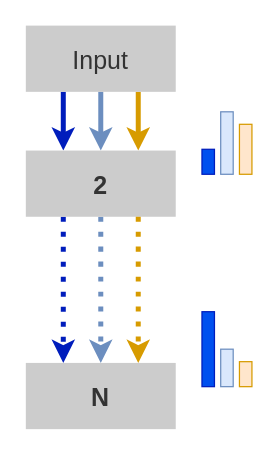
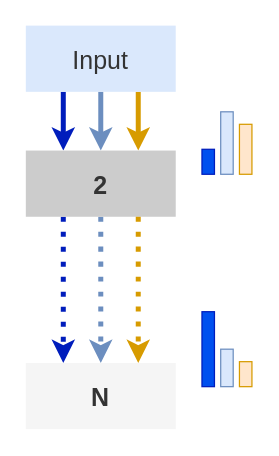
- <mxCell id="5" value="&lt;font style=&quot;font-size: 20px;&quot;&gt;Input&lt;/font&gt;" style="rounded=0;whiteSpace=wrap;html=1;fillColor=#CCCCCC;fontColor=#333333;strokeColor=none;" parent="1" vertex="1"><mxGeometry x="20" y="20" width="120" height="53" as="geometry" /></mxCell>
+ <mxCell id="5" value="&lt;font style=&quot;font-size: 20px;&quot;&gt;Input&lt;/font&gt;" style="rounded=0;whiteSpace=wrap;html=1;fillColor=#dae8fc;fontColor=#333333;strokeColor=none;" parent="1" vertex="1"><mxGeometry x="20" y="20" width="120" height="53" as="geometry" /></mxCell>
- <mxCell id="9" value="&lt;span style=&quot;font-size: 13px;&quot; lang=&quot;de&quot; class=&quot;ILfuVd&quot;&gt;&lt;span style=&quot;font-size: 20px;&quot; class=&quot;hgKElc&quot;&gt;&lt;font style=&quot;font-size: 20px;&quot;&gt;&lt;b&gt;N&lt;/b&gt;&lt;/font&gt;&lt;/span&gt;&lt;/span&gt;&lt;span style=&quot;font-size: 13px;&quot; lang=&quot;de&quot; class=&quot;ILfuVd&quot;&gt;&lt;span style=&quot;font-size: 20px;&quot; class=&quot;hgKElc&quot;&gt;&lt;font style=&quot;font-size: 20px;&quot;&gt;&lt;br&gt;&lt;/font&gt;&lt;/span&gt;&lt;/span&gt;" style="rounded=0;whiteSpace=wrap;html=1;fillColor=#CCCCCC;fontColor=#333333;strokeColor=none;" parent="1" vertex="1"><mxGeometry x="20" y="290" width="120" height="53" as="geometry" /></mxCell>
+ <mxCell id="9" value="&lt;span style=&quot;font-size: 13px;&quot; lang=&quot;de&quot; class=&quot;ILfuVd&quot;&gt;&lt;span style=&quot;font-size: 20px;&quot; class=&quot;hgKElc&quot;&gt;&lt;font style=&quot;font-size: 20px;&quot;&gt;&lt;b&gt;N&lt;/b&gt;&lt;/font&gt;&lt;/span&gt;&lt;/span&gt;&lt;span style=&quot;font-size: 13px;&quot; lang=&quot;de&quot; class=&quot;ILfuVd&quot;&gt;&lt;span style=&quot;font-size: 20px;&quot; class=&quot;hgKElc&quot;&gt;&lt;font style=&quot;font-size: 20px;&quot;&gt;&lt;br&gt;&lt;/font&gt;&lt;/span&gt;&lt;/span&gt;" style="rounded=0;whiteSpace=wrap;html=1;fillColor=#f5f5f5;fontColor=#333333;strokeColor=none;" parent="1" vertex="1"><mxGeometry x="20" y="290" width="120" height="53" as="geometry" /></mxCell>
